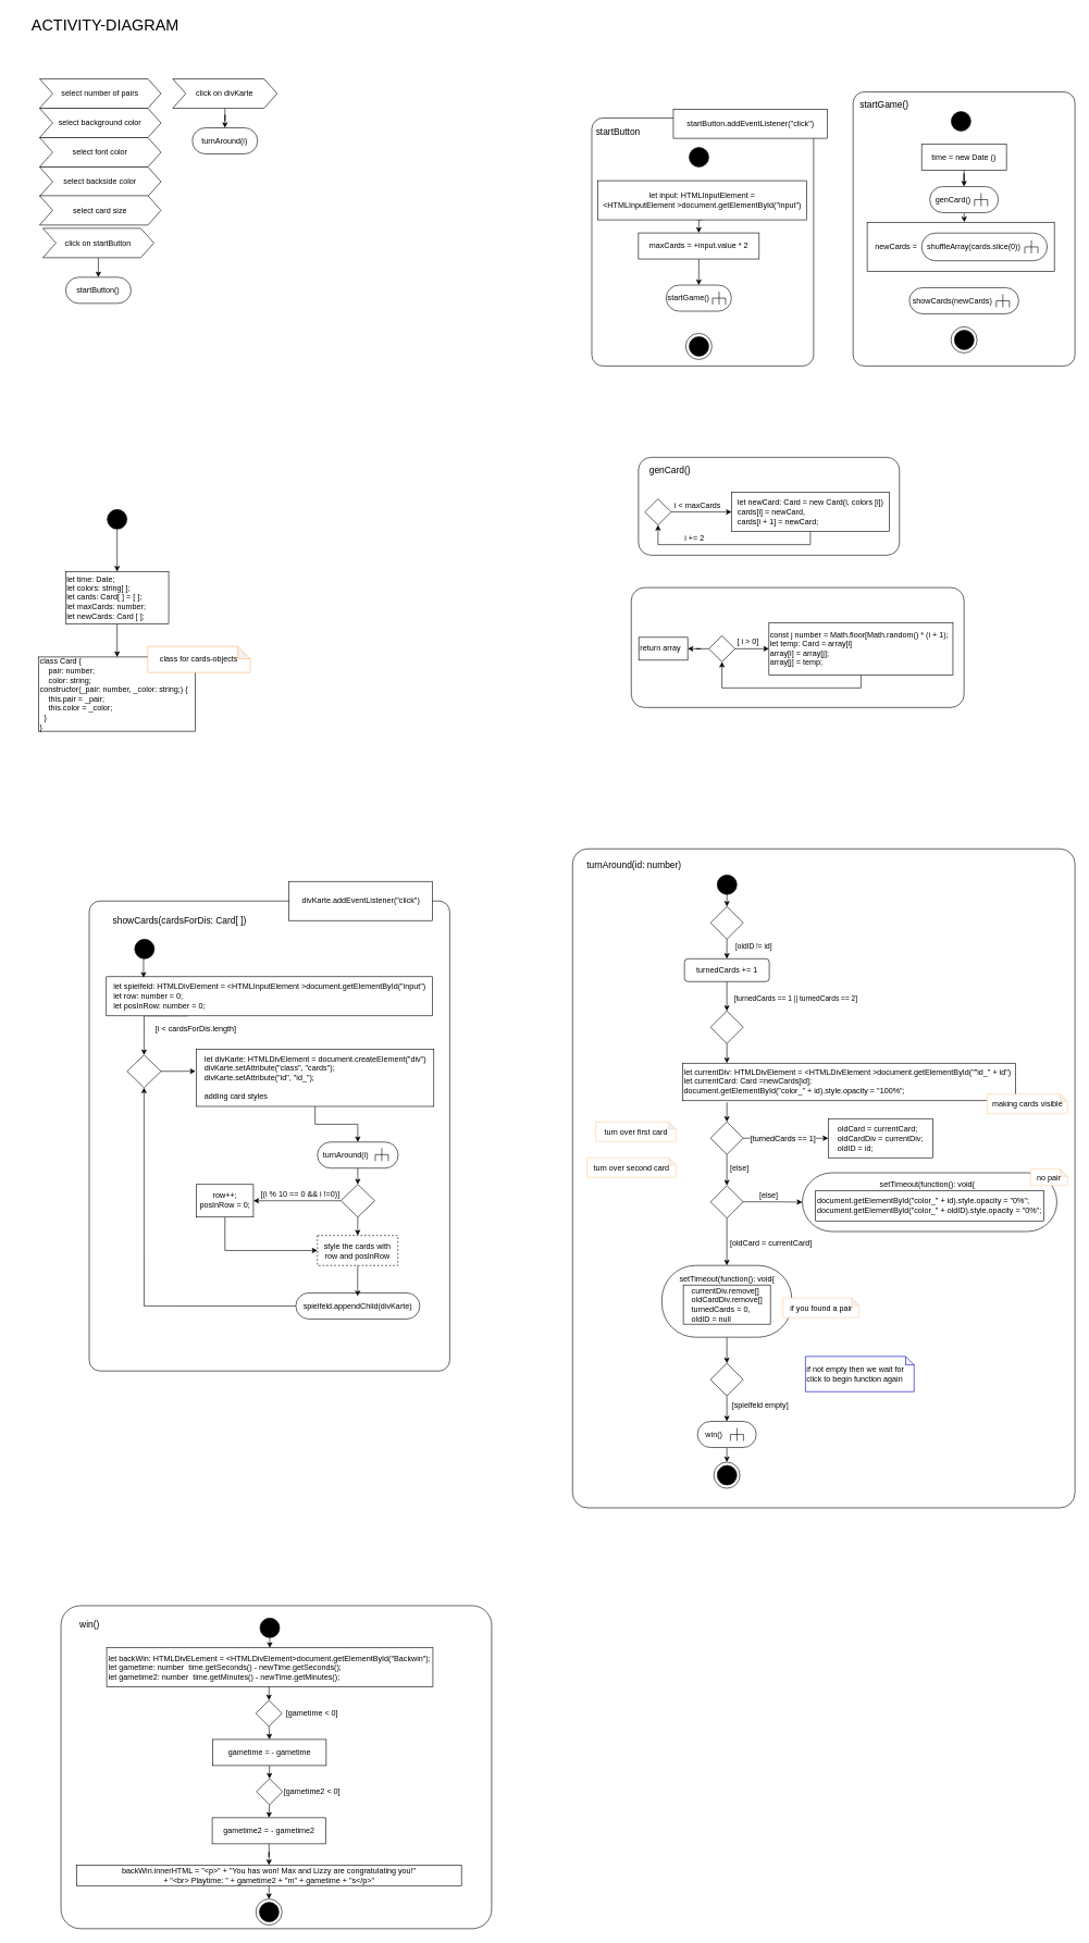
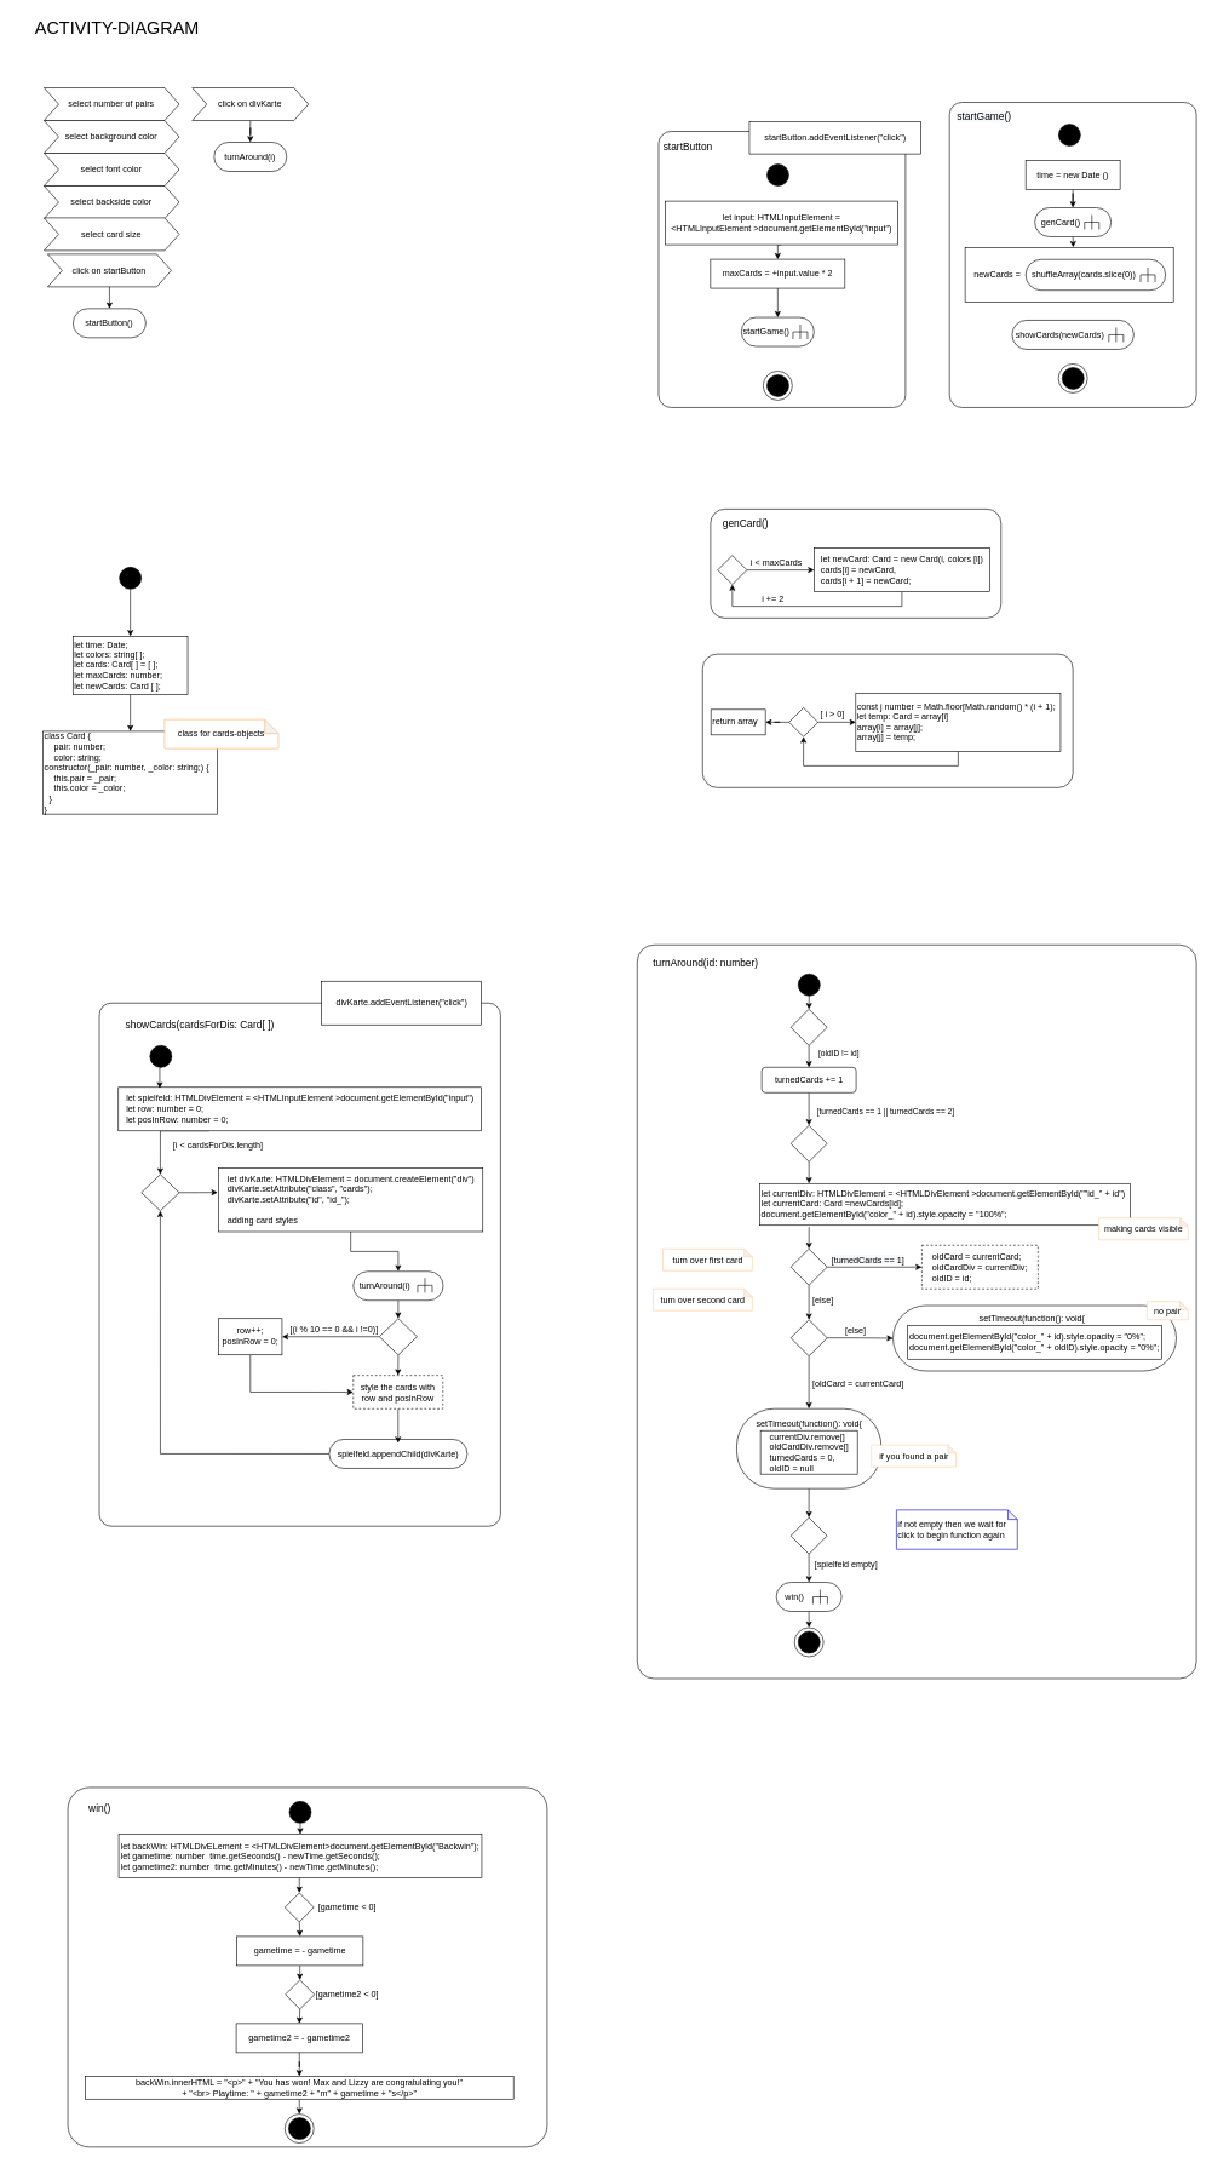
- <mxCell id="50" value="&lt;br&gt;&lt;span style=&quot;color: rgb(0 , 0 , 0) ; font-family: &amp;#34;helvetica&amp;#34; ; font-size: 12px ; font-style: normal ; font-weight: 400 ; letter-spacing: normal ; text-align: center ; text-indent: 0px ; text-transform: none ; word-spacing: 0px ; background-color: rgb(248 , 249 , 250) ; display: inline ; float: none&quot;&gt;[turnedCards == 1]&lt;/span&gt;" style="text;html=1;strokeColor=none;fillColor=none;align=center;verticalAlign=middle;whiteSpace=wrap;rounded=0;" parent="1" vertex="1"><mxGeometry x="1146" y="1711.25" width="108" height="50" as="geometry" /></mxCell>
+ <mxCell id="50" value="&lt;br&gt;&lt;span style=&quot;color: rgb(0 , 0 , 0) ; font-family: &amp;#34;helvetica&amp;#34; ; font-size: 12px ; font-style: normal ; font-weight: 400 ; letter-spacing: normal ; text-align: center ; text-indent: 0px ; text-transform: none ; word-spacing: 0px ; background-color: rgb(248 , 249 , 250) ; display: inline ; float: none&quot;&gt;[turnedCards == 1]&lt;/span&gt;" style="text;html=1;strokeColor=none;fillColor=none;align=center;verticalAlign=middle;whiteSpace=wrap;rounded=0;" parent="1" vertex="1"><mxGeometry x="1141" y="1701.25" width="108" height="50" as="geometry" /></mxCell>
- <mxCell id="51" value="&lt;div style=&quot;text-align: left&quot;&gt;&lt;span&gt;oldCard = currentCard;&lt;/span&gt;&lt;/div&gt;&lt;div style=&quot;text-align: left&quot;&gt;&lt;span&gt;oldCardDiv = currentDiv;&lt;/span&gt;&lt;/div&gt;&lt;div style=&quot;text-align: left&quot;&gt;&lt;span&gt;oldID = id;&lt;/span&gt;&lt;/div&gt;" style="rounded=0;whiteSpace=wrap;html=1;" parent="1" vertex="1"><mxGeometry x="1269" y="1713.5" width="160" height="60" as="geometry" /></mxCell>
+ <mxCell id="51" value="&lt;div style=&quot;text-align: left&quot;&gt;&lt;span&gt;oldCard = currentCard;&lt;/span&gt;&lt;/div&gt;&lt;div style=&quot;text-align: left&quot;&gt;&lt;span&gt;oldCardDiv = currentDiv;&lt;/span&gt;&lt;/div&gt;&lt;div style=&quot;text-align: left&quot;&gt;&lt;span&gt;oldID = id;&lt;/span&gt;&lt;/div&gt;" style="rounded=0;whiteSpace=wrap;html=1;dashed=1;" parent="1" vertex="1"><mxGeometry x="1269" y="1713.5" width="160" height="60" as="geometry" /></mxCell>
